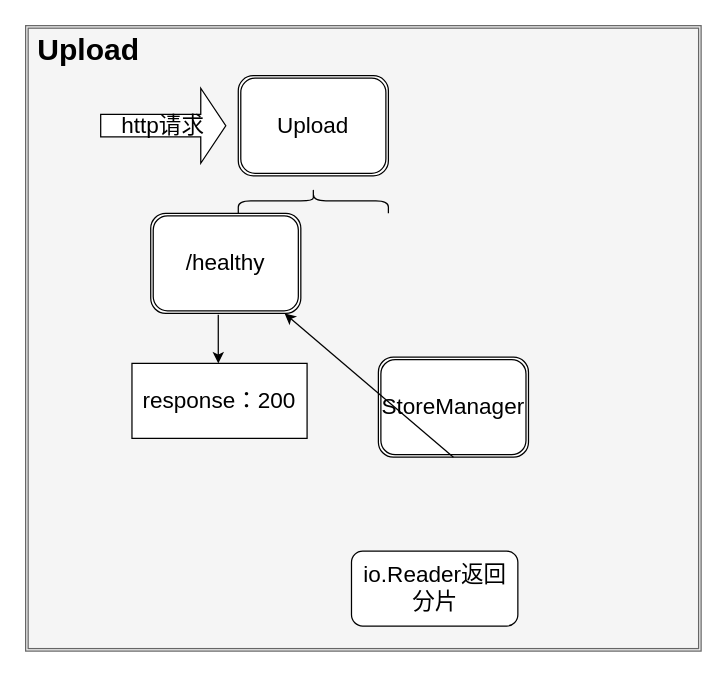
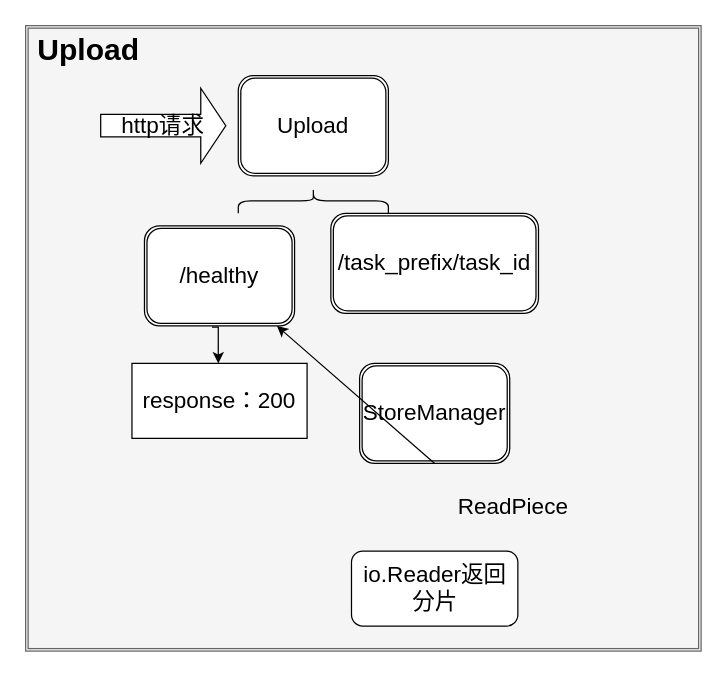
- <mxCell id="6" value="/healthy" style="shape=ext;double=1;rounded=1;whiteSpace=wrap;html=1;fontSize=18;" vertex="1" parent="1"><mxGeometry x="120" y="170" width="120" height="80" as="geometry" /></mxCell>
+ <mxCell id="6" value="/healthy" style="shape=ext;double=1;rounded=1;whiteSpace=wrap;html=1;fontSize=18;" vertex="1" parent="1"><mxGeometry x="115" y="180" width="120" height="80" as="geometry" /></mxCell>
+ <mxCell id="11" value="/task_prefix/task_id" style="shape=ext;double=1;rounded=1;whiteSpace=wrap;html=1;fontSize=18;" vertex="1" parent="1"><mxGeometry x="264" y="170" width="166" height="80" as="geometry" /></mxCell>
- <mxCell id="12" value="StoreManager" style="shape=ext;double=1;rounded=1;whiteSpace=wrap;html=1;fontSize=18;" vertex="1" parent="1"><mxGeometry x="302" y="285" width="120" height="80" as="geometry" /></mxCell>
+ <mxCell id="12" value="StoreManager" style="shape=ext;double=1;rounded=1;whiteSpace=wrap;html=1;fontSize=18;" vertex="1" parent="1"><mxGeometry x="287" y="290" width="120" height="80" as="geometry" /></mxCell>
+ <mxCell id="15" value="ReadPiece" style="text;html=1;strokeColor=none;fillColor=none;align=center;verticalAlign=middle;whiteSpace=wrap;rounded=0;fontSize=18;" vertex="1" parent="1"><mxGeometry x="360" y="390" width="100" height="30" as="geometry" /></mxCell>
